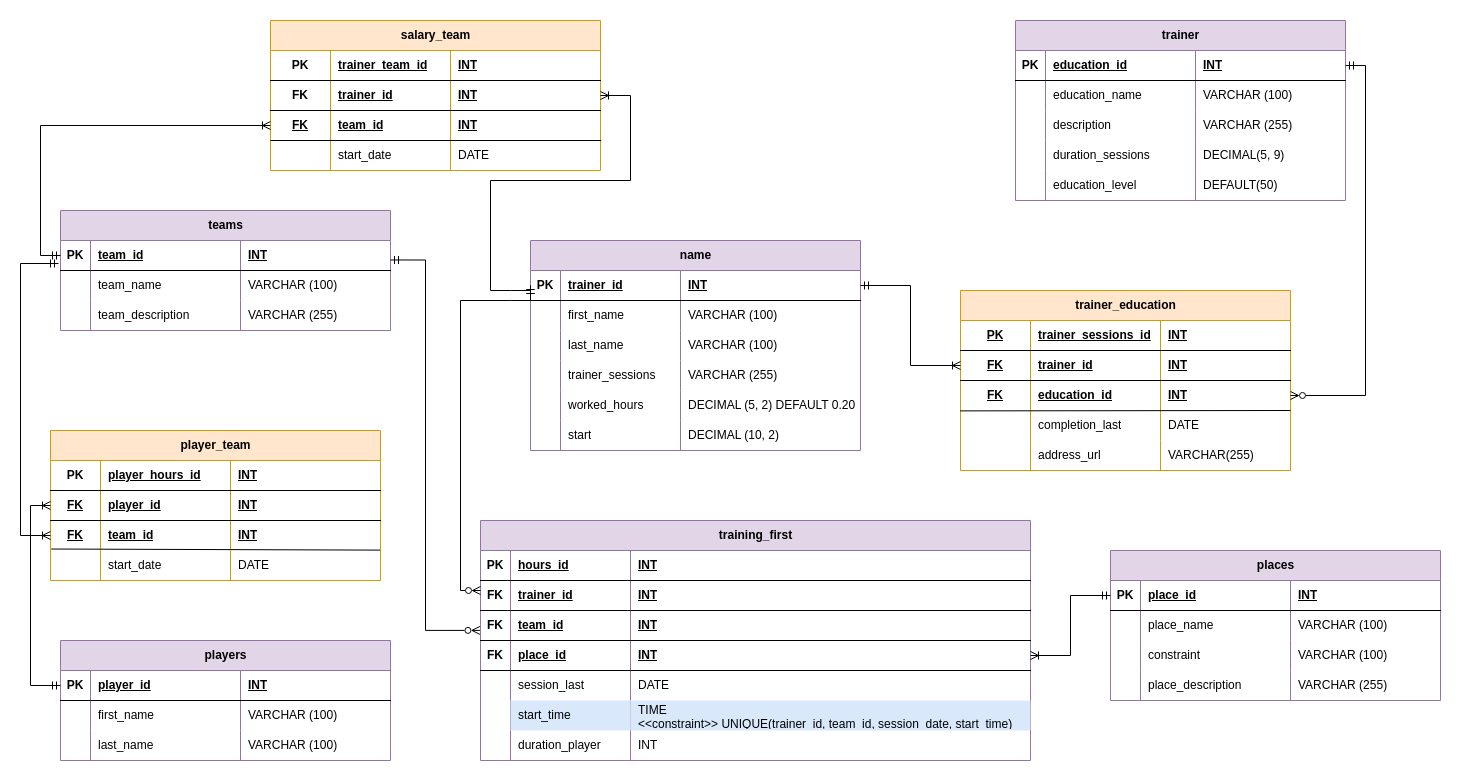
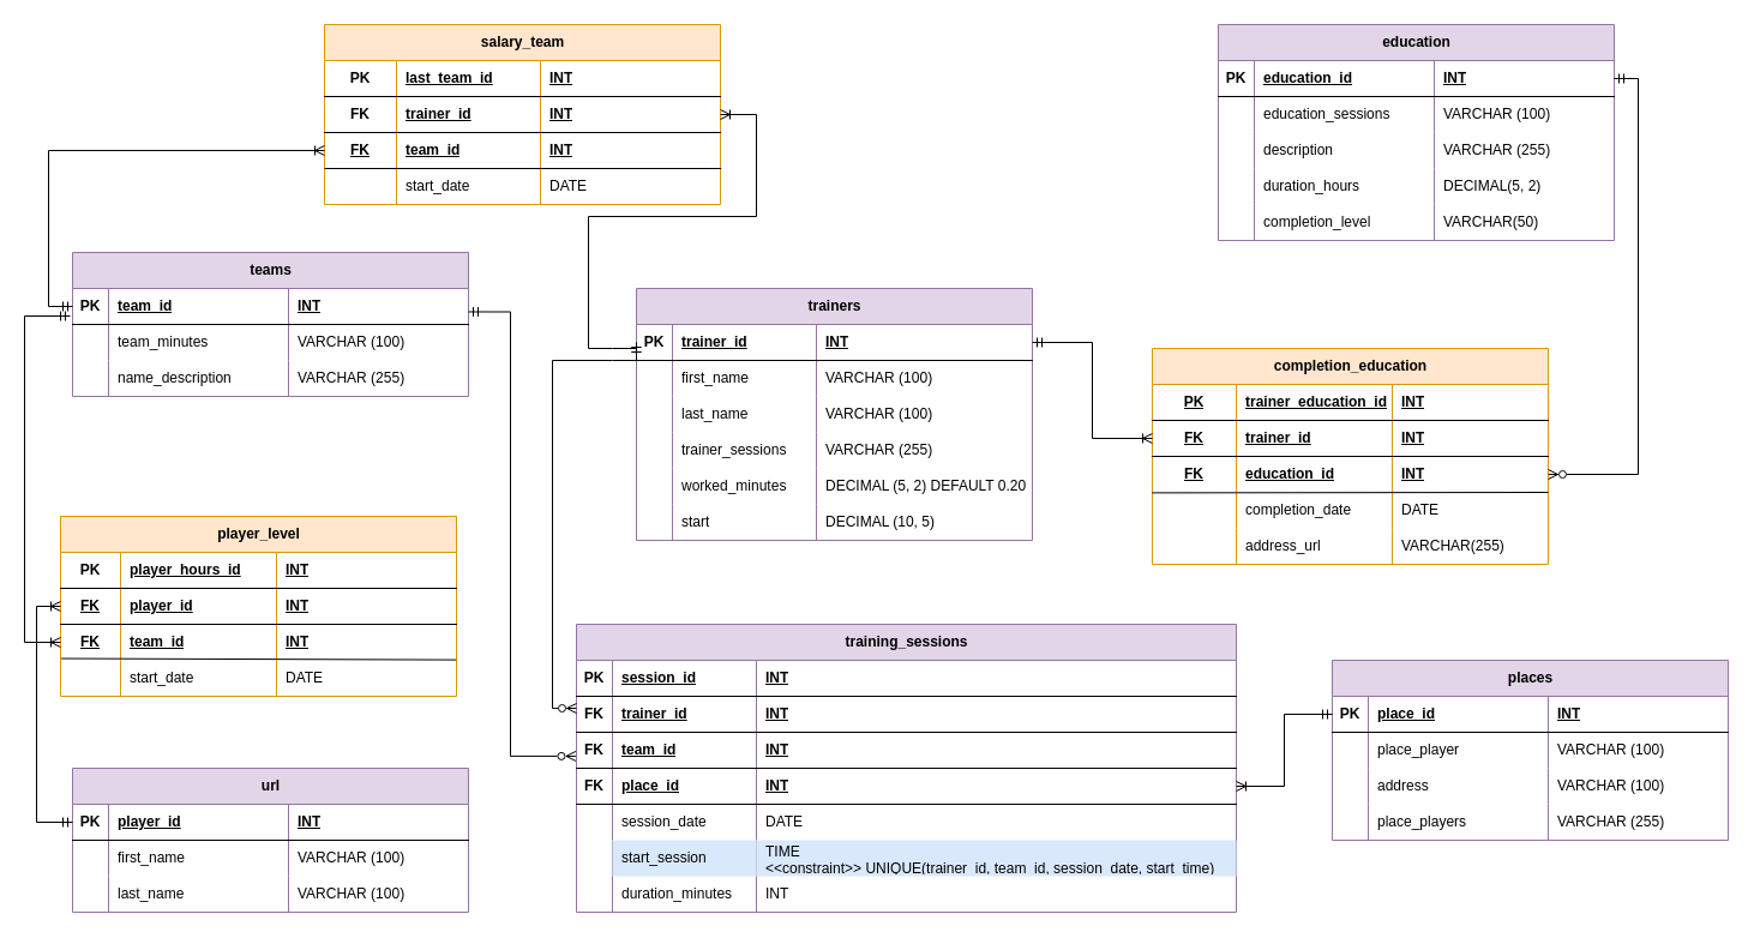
- <mxCell id="121" value="trainer" style="shape=table;startSize=30;container=1;collapsible=1;childLayout=tableLayout;fixedRows=1;rowLines=0;fontStyle=1;align=center;resizeLast=1;html=1;movable=1;resizable=1;rotatable=1;deletable=1;editable=1;locked=0;connectable=1;fillColor=#e1d5e7;strokeColor=#9673a6;" parent="1" vertex="1"><mxGeometry x="1015" y="20" width="330" height="180" as="geometry" /></mxCell>
+ <mxCell id="121" value="education" style="shape=table;startSize=30;container=1;collapsible=1;childLayout=tableLayout;fixedRows=1;rowLines=0;fontStyle=1;align=center;resizeLast=1;html=1;movable=1;resizable=1;rotatable=1;deletable=1;editable=1;locked=0;connectable=1;fillColor=#e1d5e7;strokeColor=#9673a6;" parent="1" vertex="1"><mxGeometry x="1015" y="20" width="330" height="180" as="geometry" /></mxCell>
- <mxCell id="5" value="trainer_team_id" style="shape=partialRectangle;connectable=0;fillColor=none;top=0;left=0;bottom=0;right=0;align=left;spacingLeft=6;fontStyle=5;overflow=hidden;whiteSpace=wrap;html=1;" vertex="1" parent="3"><mxGeometry x="60" width="120" height="30" as="geometry"><mxRectangle width="120" height="30" as="alternateBounds" /></mxGeometry></mxCell>
+ <mxCell id="5" value="last_team_id" style="shape=partialRectangle;connectable=0;fillColor=none;top=0;left=0;bottom=0;right=0;align=left;spacingLeft=6;fontStyle=5;overflow=hidden;whiteSpace=wrap;html=1;" vertex="1" parent="3"><mxGeometry x="60" width="120" height="30" as="geometry"><mxRectangle width="120" height="30" as="alternateBounds" /></mxGeometry></mxCell>
- <mxCell id="128" value="education_name" style="shape=partialRectangle;connectable=0;fillColor=none;top=0;left=0;bottom=0;right=0;align=left;spacingLeft=6;overflow=hidden;whiteSpace=wrap;html=1;" parent="126" vertex="1"><mxGeometry x="30" width="150" height="30" as="geometry"><mxRectangle width="150" height="30" as="alternateBounds" /></mxGeometry></mxCell>
+ <mxCell id="128" value="education_sessions" style="shape=partialRectangle;connectable=0;fillColor=none;top=0;left=0;bottom=0;right=0;align=left;spacingLeft=6;overflow=hidden;whiteSpace=wrap;html=1;" parent="126" vertex="1"><mxGeometry x="30" width="150" height="30" as="geometry"><mxRectangle width="150" height="30" as="alternateBounds" /></mxGeometry></mxCell>
- <mxCell id="136" value="duration_sessions" style="shape=partialRectangle;connectable=0;fillColor=none;top=0;left=0;bottom=0;right=0;align=left;spacingLeft=6;overflow=hidden;whiteSpace=wrap;html=1;" parent="134" vertex="1"><mxGeometry x="30" width="150" height="30" as="geometry"><mxRectangle width="150" height="30" as="alternateBounds" /></mxGeometry></mxCell>
+ <mxCell id="136" value="duration_hours" style="shape=partialRectangle;connectable=0;fillColor=none;top=0;left=0;bottom=0;right=0;align=left;spacingLeft=6;overflow=hidden;whiteSpace=wrap;html=1;" parent="134" vertex="1"><mxGeometry x="30" width="150" height="30" as="geometry"><mxRectangle width="150" height="30" as="alternateBounds" /></mxGeometry></mxCell>
- <mxCell id="137" value="DECIMAL(5, 9)" style="shape=partialRectangle;connectable=0;fillColor=none;top=0;left=0;bottom=0;right=0;align=left;spacingLeft=6;overflow=hidden;whiteSpace=wrap;html=1;" parent="134" vertex="1"><mxGeometry x="180" width="150" height="30" as="geometry"><mxRectangle width="150" height="30" as="alternateBounds" /></mxGeometry></mxCell>
+ <mxCell id="137" value="DECIMAL(5, 2)" style="shape=partialRectangle;connectable=0;fillColor=none;top=0;left=0;bottom=0;right=0;align=left;spacingLeft=6;overflow=hidden;whiteSpace=wrap;html=1;" parent="134" vertex="1"><mxGeometry x="180" width="150" height="30" as="geometry"><mxRectangle width="150" height="30" as="alternateBounds" /></mxGeometry></mxCell>
- <mxCell id="140" value="education_level" style="shape=partialRectangle;connectable=0;fillColor=none;top=0;left=0;bottom=0;right=0;align=left;spacingLeft=6;overflow=hidden;whiteSpace=wrap;html=1;" parent="138" vertex="1"><mxGeometry x="30" width="150" height="30" as="geometry"><mxRectangle width="150" height="30" as="alternateBounds" /></mxGeometry></mxCell>
+ <mxCell id="140" value="completion_level" style="shape=partialRectangle;connectable=0;fillColor=none;top=0;left=0;bottom=0;right=0;align=left;spacingLeft=6;overflow=hidden;whiteSpace=wrap;html=1;" parent="138" vertex="1"><mxGeometry x="30" width="150" height="30" as="geometry"><mxRectangle width="150" height="30" as="alternateBounds" /></mxGeometry></mxCell>
- <mxCell id="141" value="DEFAULT(50)" style="shape=partialRectangle;connectable=0;fillColor=none;top=0;left=0;bottom=0;right=0;align=left;spacingLeft=6;overflow=hidden;whiteSpace=wrap;html=1;" parent="138" vertex="1"><mxGeometry x="180" width="150" height="30" as="geometry"><mxRectangle width="150" height="30" as="alternateBounds" /></mxGeometry></mxCell>
+ <mxCell id="141" value="VARCHAR(50)" style="shape=partialRectangle;connectable=0;fillColor=none;top=0;left=0;bottom=0;right=0;align=left;spacingLeft=6;overflow=hidden;whiteSpace=wrap;html=1;" parent="138" vertex="1"><mxGeometry x="180" width="150" height="30" as="geometry"><mxRectangle width="150" height="30" as="alternateBounds" /></mxGeometry></mxCell>
- <mxCell id="33" value="name" style="shape=table;startSize=30;container=1;collapsible=1;childLayout=tableLayout;fixedRows=1;rowLines=0;fontStyle=1;align=center;resizeLast=1;html=1;movable=1;resizable=1;rotatable=1;deletable=1;editable=1;locked=0;connectable=1;fillColor=#e1d5e7;strokeColor=#9673a6;" parent="1" vertex="1"><mxGeometry x="530" y="240" width="330" height="210" as="geometry" /></mxCell>
+ <mxCell id="33" value="trainers" style="shape=table;startSize=30;container=1;collapsible=1;childLayout=tableLayout;fixedRows=1;rowLines=0;fontStyle=1;align=center;resizeLast=1;html=1;movable=1;resizable=1;rotatable=1;deletable=1;editable=1;locked=0;connectable=1;fillColor=#e1d5e7;strokeColor=#9673a6;" parent="1" vertex="1"><mxGeometry x="530" y="240" width="330" height="210" as="geometry" /></mxCell>
- <mxCell id="27" value="team_name" style="shape=partialRectangle;connectable=0;fillColor=none;top=0;left=0;bottom=0;right=0;align=left;spacingLeft=6;overflow=hidden;whiteSpace=wrap;html=1;" parent="25" vertex="1"><mxGeometry x="30" width="150" height="30" as="geometry"><mxRectangle width="150" height="30" as="alternateBounds" /></mxGeometry></mxCell>
+ <mxCell id="27" value="team_minutes" style="shape=partialRectangle;connectable=0;fillColor=none;top=0;left=0;bottom=0;right=0;align=left;spacingLeft=6;overflow=hidden;whiteSpace=wrap;html=1;" parent="25" vertex="1"><mxGeometry x="30" width="150" height="30" as="geometry"><mxRectangle width="150" height="30" as="alternateBounds" /></mxGeometry></mxCell>
- <mxCell id="142" value="trainer_education" style="shape=table;startSize=30;container=1;collapsible=1;childLayout=tableLayout;fixedRows=1;rowLines=0;fontStyle=1;align=center;resizeLast=1;html=1;movable=1;resizable=1;rotatable=1;deletable=1;editable=1;locked=0;connectable=1;fillColor=#ffe6cc;strokeColor=#d79b00;" parent="1" vertex="1"><mxGeometry x="960" y="290" width="330" height="180" as="geometry" /></mxCell>
+ <mxCell id="142" value="completion_education" style="shape=table;startSize=30;container=1;collapsible=1;childLayout=tableLayout;fixedRows=1;rowLines=0;fontStyle=1;align=center;resizeLast=1;html=1;movable=1;resizable=1;rotatable=1;deletable=1;editable=1;locked=0;connectable=1;fillColor=#ffe6cc;strokeColor=#d79b00;" parent="1" vertex="1"><mxGeometry x="960" y="290" width="330" height="180" as="geometry" /></mxCell>
- <mxCell id="31" value="team_description" style="shape=partialRectangle;connectable=0;fillColor=none;top=0;left=0;bottom=0;right=0;align=left;spacingLeft=6;overflow=hidden;whiteSpace=wrap;html=1;" parent="29" vertex="1"><mxGeometry x="30" width="150" height="30" as="geometry"><mxRectangle width="150" height="30" as="alternateBounds" /></mxGeometry></mxCell>
+ <mxCell id="31" value="name_description" style="shape=partialRectangle;connectable=0;fillColor=none;top=0;left=0;bottom=0;right=0;align=left;spacingLeft=6;overflow=hidden;whiteSpace=wrap;html=1;" parent="29" vertex="1"><mxGeometry x="30" width="150" height="30" as="geometry"><mxRectangle width="150" height="30" as="alternateBounds" /></mxGeometry></mxCell>
- <mxCell id="145" value="trainer_sessions_id" style="shape=partialRectangle;connectable=0;fillColor=none;top=0;left=0;bottom=0;right=0;align=left;spacingLeft=6;fontStyle=5;overflow=hidden;whiteSpace=wrap;html=1;" vertex="1" parent="143"><mxGeometry x="70.0" width="130.0" height="30" as="geometry"><mxRectangle width="130.0" height="30" as="alternateBounds" /></mxGeometry></mxCell>
+ <mxCell id="145" value="trainer_education_id" style="shape=partialRectangle;connectable=0;fillColor=none;top=0;left=0;bottom=0;right=0;align=left;spacingLeft=6;fontStyle=5;overflow=hidden;whiteSpace=wrap;html=1;" vertex="1" parent="143"><mxGeometry x="70.0" width="130.0" height="30" as="geometry"><mxRectangle width="130.0" height="30" as="alternateBounds" /></mxGeometry></mxCell>
- <mxCell id="52" value="worked_hours" style="shape=partialRectangle;connectable=0;fillColor=none;top=0;left=0;bottom=0;right=0;align=left;spacingLeft=6;overflow=hidden;whiteSpace=wrap;html=1;" parent="50" vertex="1"><mxGeometry x="30" width="120" height="30" as="geometry"><mxRectangle width="120" height="30" as="alternateBounds" /></mxGeometry></mxCell>
+ <mxCell id="52" value="worked_minutes" style="shape=partialRectangle;connectable=0;fillColor=none;top=0;left=0;bottom=0;right=0;align=left;spacingLeft=6;overflow=hidden;whiteSpace=wrap;html=1;" parent="50" vertex="1"><mxGeometry x="30" width="120" height="30" as="geometry"><mxRectangle width="120" height="30" as="alternateBounds" /></mxGeometry></mxCell>
- <mxCell id="158" value="completion_last" style="shape=partialRectangle;connectable=0;fillColor=none;top=0;left=0;bottom=0;right=0;align=left;spacingLeft=6;overflow=hidden;whiteSpace=wrap;html=1;fontStyle=0" parent="156" vertex="1"><mxGeometry x="70.0" width="130.0" height="30" as="geometry"><mxRectangle width="130.0" height="30" as="alternateBounds" /></mxGeometry></mxCell>
+ <mxCell id="158" value="completion_date" style="shape=partialRectangle;connectable=0;fillColor=none;top=0;left=0;bottom=0;right=0;align=left;spacingLeft=6;overflow=hidden;whiteSpace=wrap;html=1;fontStyle=0" parent="156" vertex="1"><mxGeometry x="70.0" width="130.0" height="30" as="geometry"><mxRectangle width="130.0" height="30" as="alternateBounds" /></mxGeometry></mxCell>
- <mxCell id="57" value="DECIMAL (10, 2)" style="shape=partialRectangle;connectable=0;fillColor=none;top=0;left=0;bottom=0;right=0;align=left;spacingLeft=6;overflow=hidden;whiteSpace=wrap;html=1;" parent="54" vertex="1"><mxGeometry x="150" width="180" height="30" as="geometry"><mxRectangle width="180" height="30" as="alternateBounds" /></mxGeometry></mxCell>
+ <mxCell id="57" value="DECIMAL (10, 5)" style="shape=partialRectangle;connectable=0;fillColor=none;top=0;left=0;bottom=0;right=0;align=left;spacingLeft=6;overflow=hidden;whiteSpace=wrap;html=1;" parent="54" vertex="1"><mxGeometry x="150" width="180" height="30" as="geometry"><mxRectangle width="180" height="30" as="alternateBounds" /></mxGeometry></mxCell>
- <mxCell id="60" value="player_team" style="shape=table;startSize=30;container=1;collapsible=1;childLayout=tableLayout;fixedRows=1;rowLines=0;fontStyle=1;align=center;resizeLast=1;html=1;movable=1;resizable=1;rotatable=1;deletable=1;editable=1;locked=0;connectable=1;fillColor=#ffe6cc;strokeColor=#d79b00;" parent="1" vertex="1"><mxGeometry x="50" y="430" width="330" height="150" as="geometry" /></mxCell>
+ <mxCell id="60" value="player_level" style="shape=table;startSize=30;container=1;collapsible=1;childLayout=tableLayout;fixedRows=1;rowLines=0;fontStyle=1;align=center;resizeLast=1;html=1;movable=1;resizable=1;rotatable=1;deletable=1;editable=1;locked=0;connectable=1;fillColor=#ffe6cc;strokeColor=#d79b00;" parent="1" vertex="1"><mxGeometry x="50" y="430" width="330" height="150" as="geometry" /></mxCell>
- <mxCell id="92" value="training_first" style="shape=table;startSize=30;container=1;collapsible=1;childLayout=tableLayout;fixedRows=1;rowLines=0;fontStyle=1;align=center;resizeLast=1;html=1;movable=1;resizable=1;rotatable=1;deletable=1;editable=1;locked=0;connectable=1;fillColor=#e1d5e7;strokeColor=#9673a6;" parent="1" vertex="1"><mxGeometry x="480" y="520" width="550" height="240" as="geometry" /></mxCell>
+ <mxCell id="92" value="training_sessions" style="shape=table;startSize=30;container=1;collapsible=1;childLayout=tableLayout;fixedRows=1;rowLines=0;fontStyle=1;align=center;resizeLast=1;html=1;movable=1;resizable=1;rotatable=1;deletable=1;editable=1;locked=0;connectable=1;fillColor=#e1d5e7;strokeColor=#9673a6;" parent="1" vertex="1"><mxGeometry x="480" y="520" width="550" height="240" as="geometry" /></mxCell>
- <mxCell id="95" value="hours_id" style="shape=partialRectangle;connectable=0;fillColor=none;top=0;left=0;bottom=0;right=0;align=left;spacingLeft=6;fontStyle=5;overflow=hidden;whiteSpace=wrap;html=1;" parent="93" vertex="1"><mxGeometry x="30" width="120" height="30" as="geometry"><mxRectangle width="120" height="30" as="alternateBounds" /></mxGeometry></mxCell>
+ <mxCell id="95" value="session_id" style="shape=partialRectangle;connectable=0;fillColor=none;top=0;left=0;bottom=0;right=0;align=left;spacingLeft=6;fontStyle=5;overflow=hidden;whiteSpace=wrap;html=1;" parent="93" vertex="1"><mxGeometry x="30" width="120" height="30" as="geometry"><mxRectangle width="120" height="30" as="alternateBounds" /></mxGeometry></mxCell>
- <mxCell id="176" value="place_name" style="shape=partialRectangle;connectable=0;fillColor=none;top=0;left=0;bottom=0;right=0;align=left;spacingLeft=6;overflow=hidden;whiteSpace=wrap;html=1;" parent="174" vertex="1"><mxGeometry x="30" width="150" height="30" as="geometry"><mxRectangle width="150" height="30" as="alternateBounds" /></mxGeometry></mxCell>
+ <mxCell id="176" value="place_player" style="shape=partialRectangle;connectable=0;fillColor=none;top=0;left=0;bottom=0;right=0;align=left;spacingLeft=6;overflow=hidden;whiteSpace=wrap;html=1;" parent="174" vertex="1"><mxGeometry x="30" width="150" height="30" as="geometry"><mxRectangle width="150" height="30" as="alternateBounds" /></mxGeometry></mxCell>
- <mxCell id="78" value="players" style="shape=table;startSize=30;container=1;collapsible=1;childLayout=tableLayout;fixedRows=1;rowLines=0;fontStyle=1;align=center;resizeLast=1;html=1;movable=1;resizable=1;rotatable=1;deletable=1;editable=1;locked=0;connectable=1;fillColor=#e1d5e7;strokeColor=#9673a6;" parent="1" vertex="1"><mxGeometry x="60" y="640" width="330" height="120" as="geometry" /></mxCell>
+ <mxCell id="78" value="url" style="shape=table;startSize=30;container=1;collapsible=1;childLayout=tableLayout;fixedRows=1;rowLines=0;fontStyle=1;align=center;resizeLast=1;html=1;movable=1;resizable=1;rotatable=1;deletable=1;editable=1;locked=0;connectable=1;fillColor=#e1d5e7;strokeColor=#9673a6;" parent="1" vertex="1"><mxGeometry x="60" y="640" width="330" height="120" as="geometry" /></mxCell>
- <mxCell id="180" value="constraint" style="shape=partialRectangle;connectable=0;fillColor=none;top=0;left=0;bottom=0;right=0;align=left;spacingLeft=6;overflow=hidden;whiteSpace=wrap;html=1;" parent="178" vertex="1"><mxGeometry x="30" width="150" height="30" as="geometry"><mxRectangle width="150" height="30" as="alternateBounds" /></mxGeometry></mxCell>
+ <mxCell id="180" value="address" style="shape=partialRectangle;connectable=0;fillColor=none;top=0;left=0;bottom=0;right=0;align=left;spacingLeft=6;overflow=hidden;whiteSpace=wrap;html=1;" parent="178" vertex="1"><mxGeometry x="30" width="150" height="30" as="geometry"><mxRectangle width="150" height="30" as="alternateBounds" /></mxGeometry></mxCell>
- <mxCell id="111" value="session_last" style="shape=partialRectangle;connectable=0;fillColor=none;top=0;left=0;bottom=0;right=0;align=left;spacingLeft=6;overflow=hidden;whiteSpace=wrap;html=1;" parent="109" vertex="1"><mxGeometry x="30" width="120" height="30" as="geometry"><mxRectangle width="120" height="30" as="alternateBounds" /></mxGeometry></mxCell>
+ <mxCell id="111" value="session_date" style="shape=partialRectangle;connectable=0;fillColor=none;top=0;left=0;bottom=0;right=0;align=left;spacingLeft=6;overflow=hidden;whiteSpace=wrap;html=1;" parent="109" vertex="1"><mxGeometry x="30" width="120" height="30" as="geometry"><mxRectangle width="120" height="30" as="alternateBounds" /></mxGeometry></mxCell>
- <mxCell id="184" value="place_description" style="shape=partialRectangle;connectable=0;fillColor=none;top=0;left=0;bottom=0;right=0;align=left;spacingLeft=6;overflow=hidden;whiteSpace=wrap;html=1;" parent="182" vertex="1"><mxGeometry x="30" width="150" height="30" as="geometry"><mxRectangle width="150" height="30" as="alternateBounds" /></mxGeometry></mxCell>
+ <mxCell id="184" value="place_players" style="shape=partialRectangle;connectable=0;fillColor=none;top=0;left=0;bottom=0;right=0;align=left;spacingLeft=6;overflow=hidden;whiteSpace=wrap;html=1;" parent="182" vertex="1"><mxGeometry x="30" width="150" height="30" as="geometry"><mxRectangle width="150" height="30" as="alternateBounds" /></mxGeometry></mxCell>
- <mxCell id="115" value="start_time" style="shape=partialRectangle;connectable=0;fillColor=#dae8fc;top=0;left=0;bottom=0;right=0;align=left;spacingLeft=6;overflow=hidden;whiteSpace=wrap;html=1;strokeColor=#6c8ebf;" parent="113" vertex="1"><mxGeometry x="30" width="120" height="30" as="geometry"><mxRectangle width="120" height="30" as="alternateBounds" /></mxGeometry></mxCell>
+ <mxCell id="115" value="start_session" style="shape=partialRectangle;connectable=0;fillColor=#dae8fc;top=0;left=0;bottom=0;right=0;align=left;spacingLeft=6;overflow=hidden;whiteSpace=wrap;html=1;strokeColor=#6c8ebf;" parent="113" vertex="1"><mxGeometry x="30" width="120" height="30" as="geometry"><mxRectangle width="120" height="30" as="alternateBounds" /></mxGeometry></mxCell>
- <mxCell id="119" value="duration_player" style="shape=partialRectangle;connectable=0;fillColor=none;top=0;left=0;bottom=0;right=0;align=left;spacingLeft=6;overflow=hidden;whiteSpace=wrap;html=1;" parent="117" vertex="1"><mxGeometry x="30" width="120" height="30" as="geometry"><mxRectangle width="120" height="30" as="alternateBounds" /></mxGeometry></mxCell>
+ <mxCell id="119" value="duration_minutes" style="shape=partialRectangle;connectable=0;fillColor=none;top=0;left=0;bottom=0;right=0;align=left;spacingLeft=6;overflow=hidden;whiteSpace=wrap;html=1;" parent="117" vertex="1"><mxGeometry x="30" width="120" height="30" as="geometry"><mxRectangle width="120" height="30" as="alternateBounds" /></mxGeometry></mxCell>
